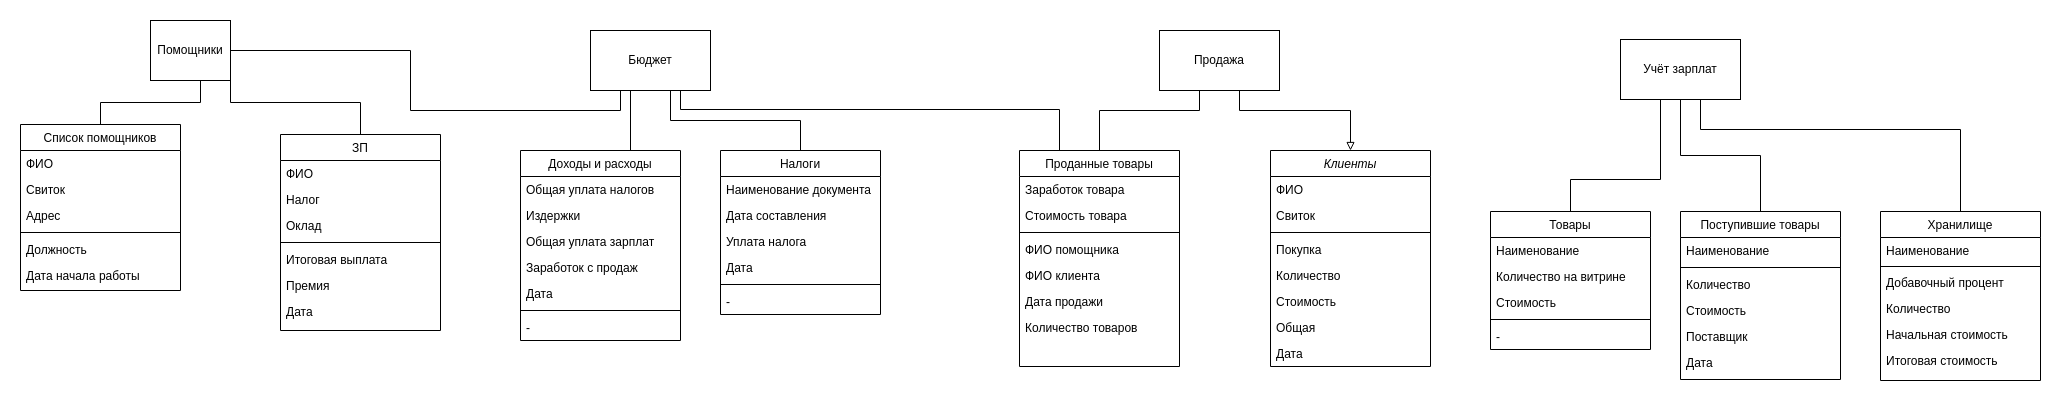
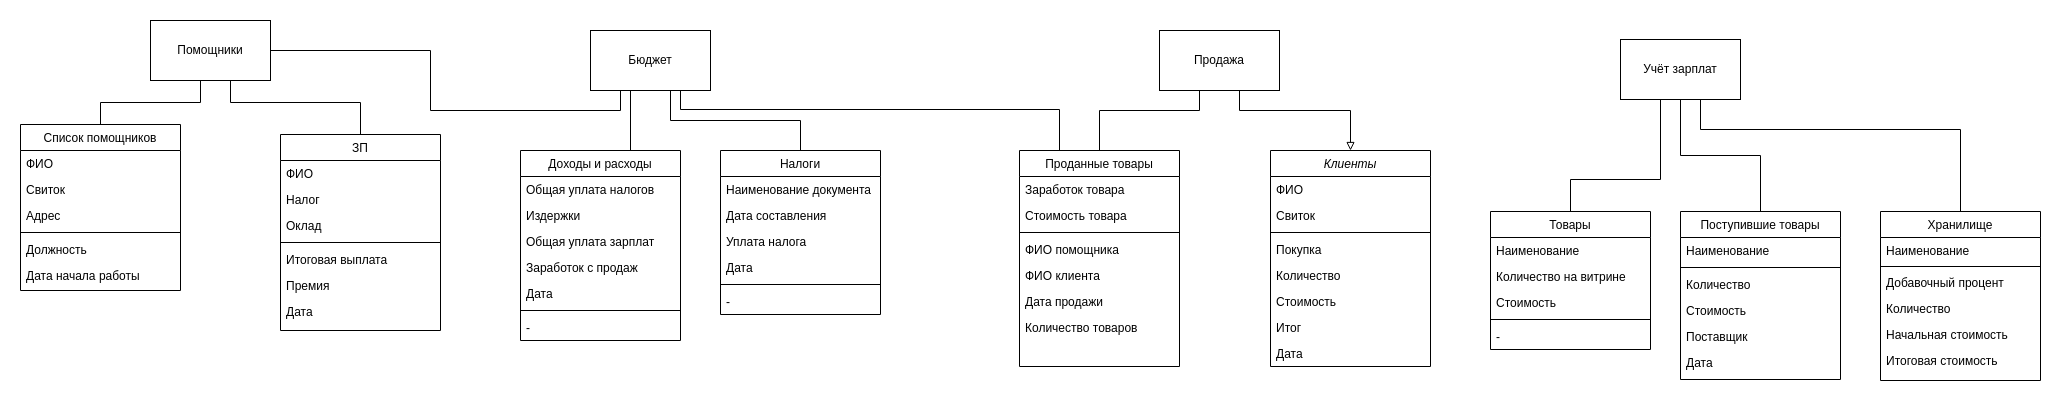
- <mxCell id="83" value="Помощники" style="rounded=0;whiteSpace=wrap;html=1;" parent="1" vertex="1"><mxGeometry x="150" y="20" width="80" height="60" as="geometry" /></mxCell>
+ <mxCell id="83" value="Помощники" style="rounded=0;whiteSpace=wrap;html=1;" parent="1" vertex="1"><mxGeometry x="150" y="20" width="120" height="60" as="geometry" /></mxCell>
- <mxCell id="9" value="Общая" style="text;align=left;verticalAlign=top;spacingLeft=4;spacingRight=4;overflow=hidden;rotatable=0;points=[[0,0.5],[1,0.5]];portConstraint=eastwest;rounded=0;shadow=0;html=0;" parent="2" vertex="1"><mxGeometry y="164" width="160" height="26" as="geometry" /></mxCell>
+ <mxCell id="9" value="Итог" style="text;align=left;verticalAlign=top;spacingLeft=4;spacingRight=4;overflow=hidden;rotatable=0;points=[[0,0.5],[1,0.5]];portConstraint=eastwest;rounded=0;shadow=0;html=0;" parent="2" vertex="1"><mxGeometry y="164" width="160" height="26" as="geometry" /></mxCell>
